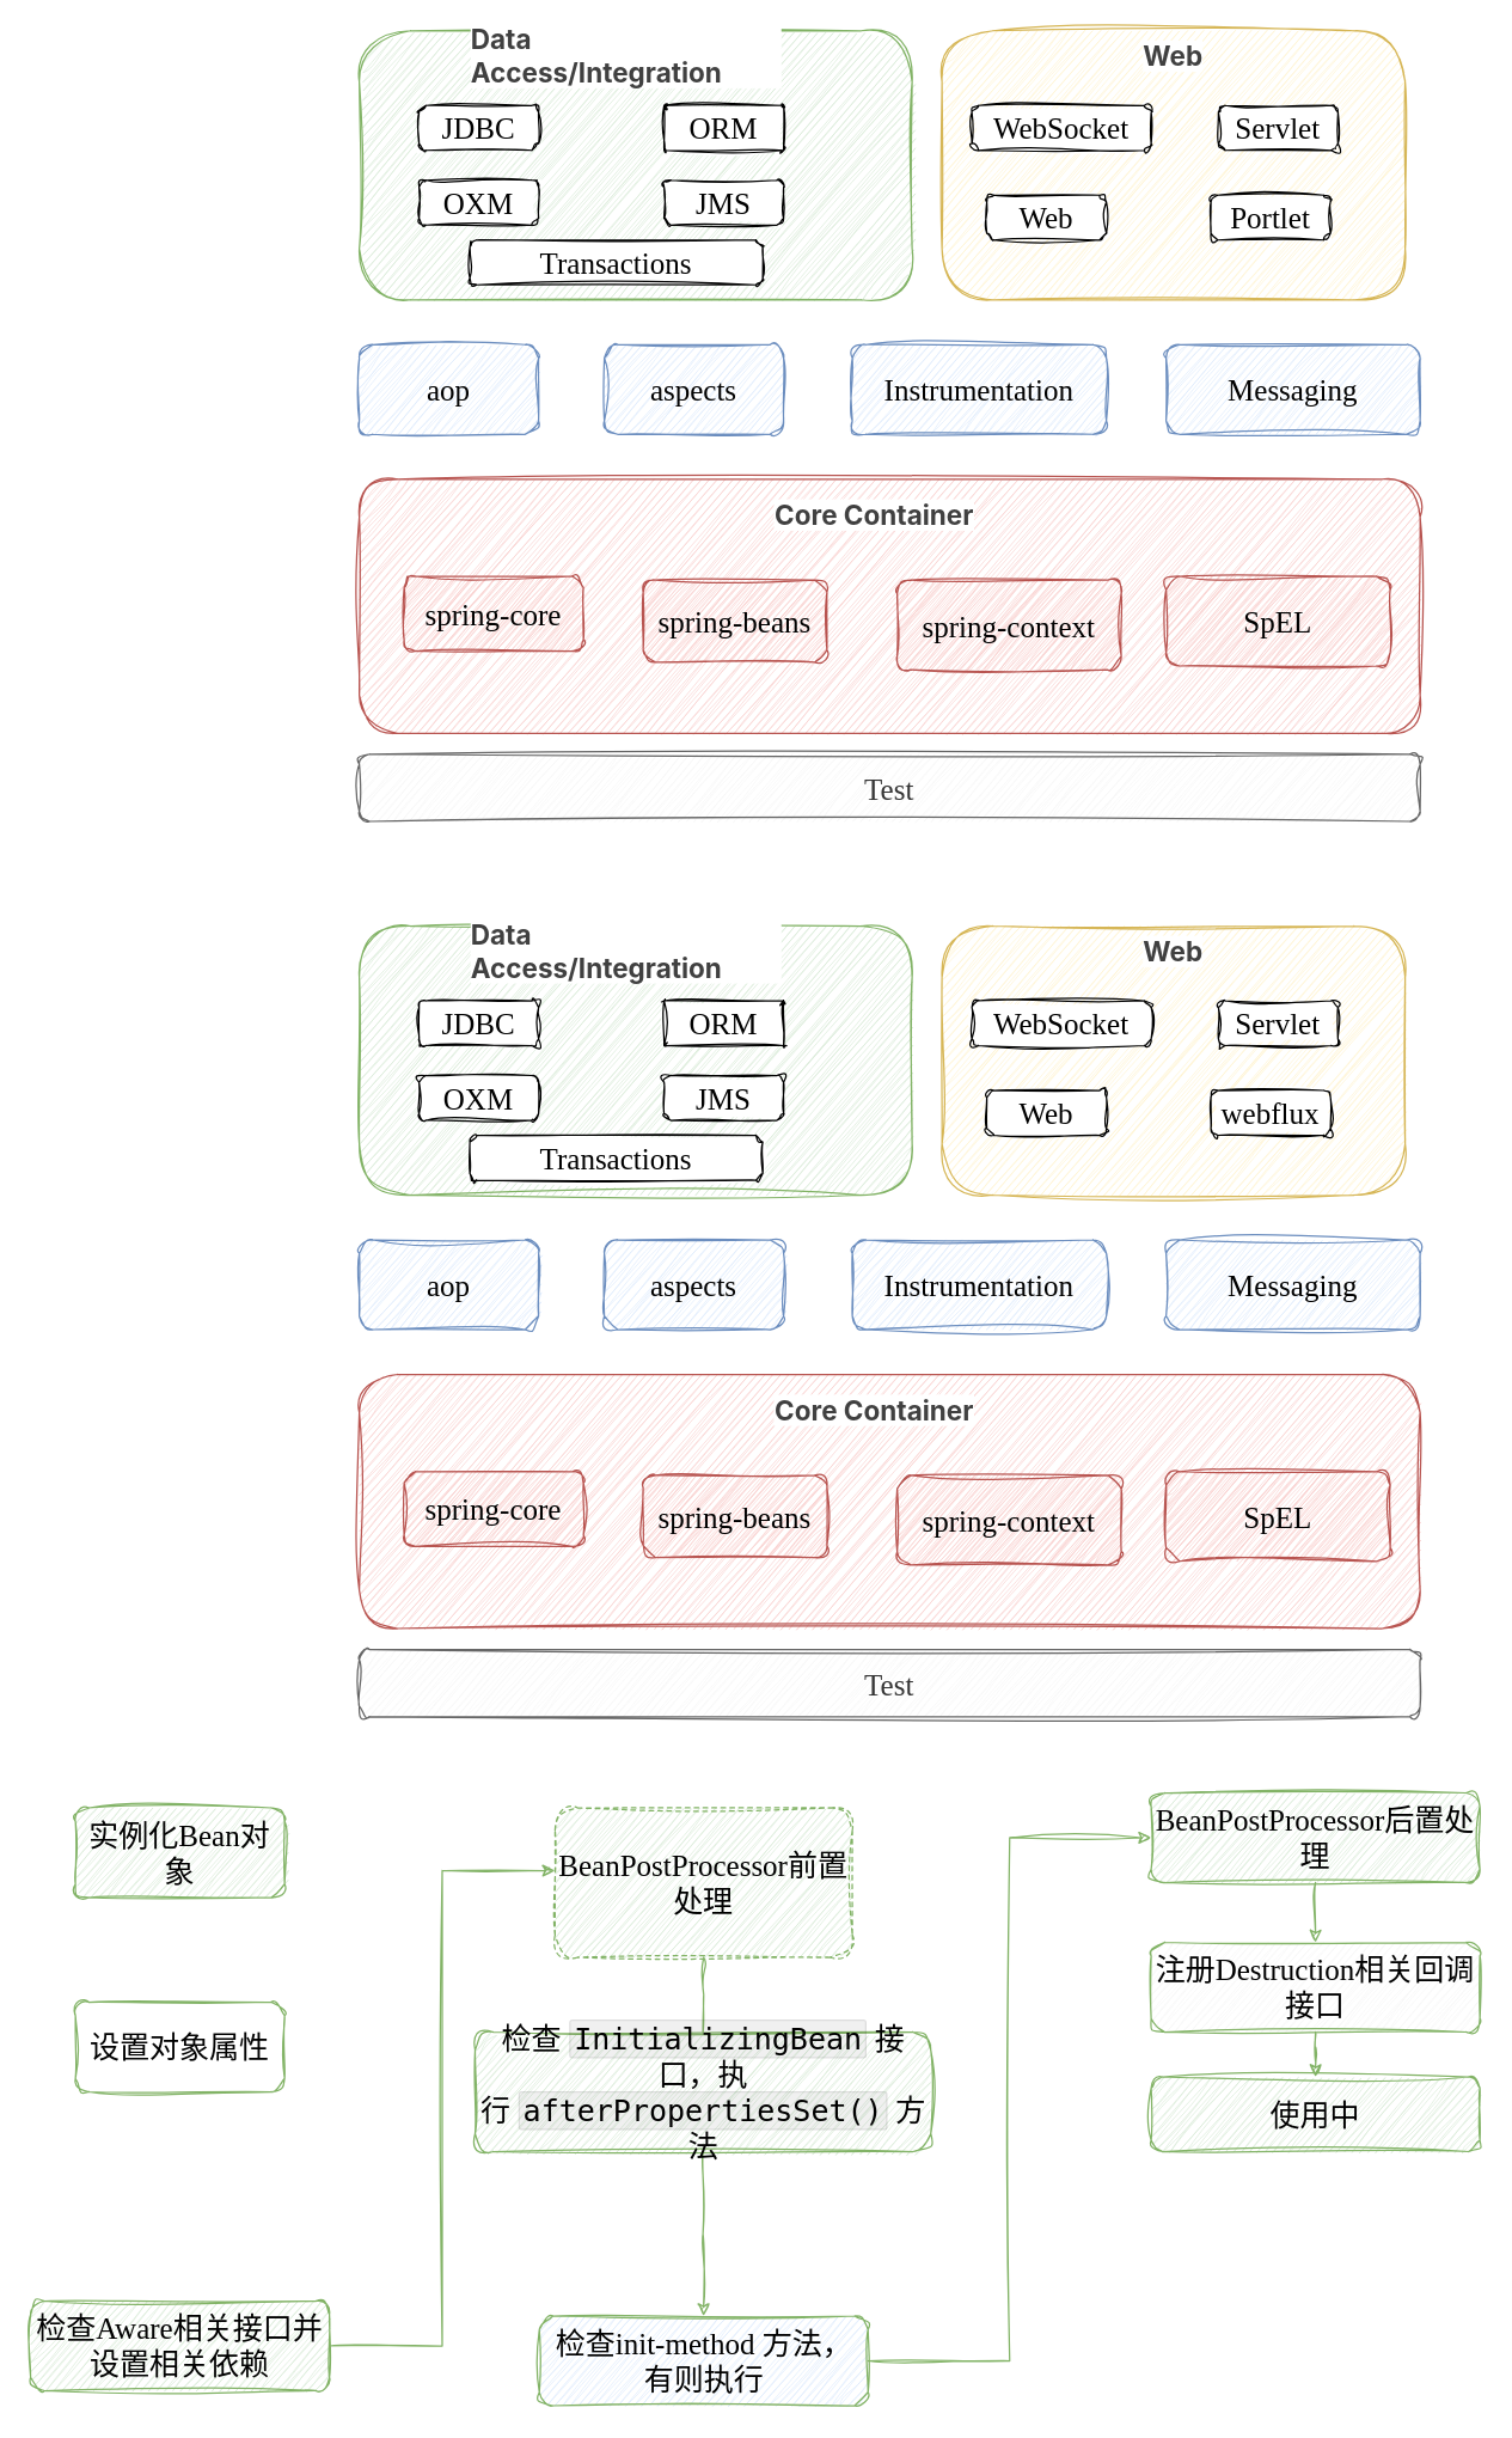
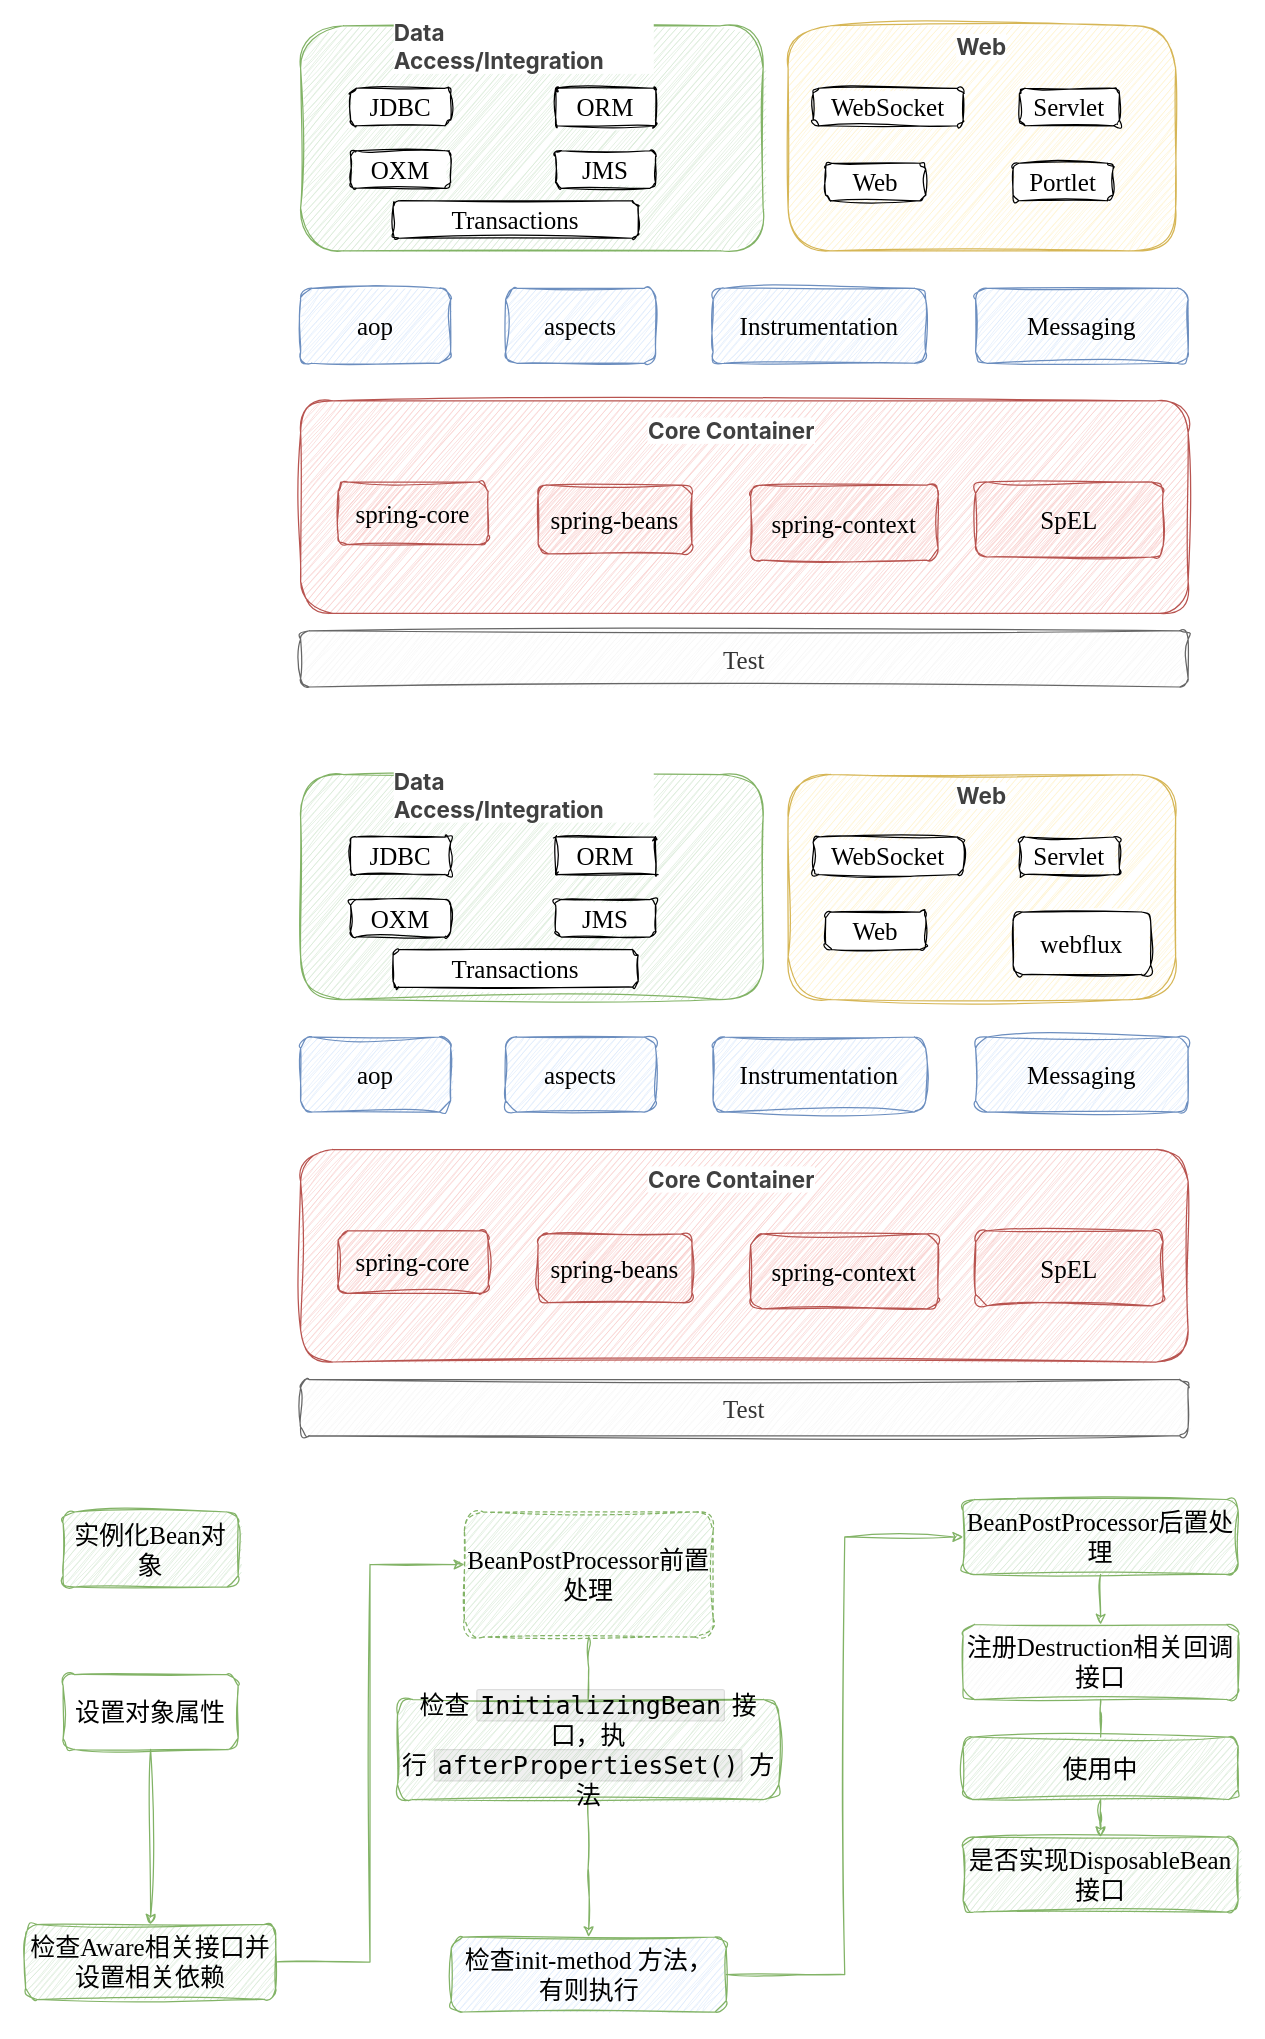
- <mxCell id="47" value="webflux" style="rounded=1;whiteSpace=wrap;html=1;sketch=1;hachureGap=4;jiggle=2;curveFitting=1;fontFamily=Architects Daughter;fontSource=https%3A%2F%2Ffonts.googleapis.com%2Fcss%3Ffamily%3DArchitects%2BDaughter;fontSize=20;" vertex="1" parent="1"><mxGeometry x="810" y="729" width="80" height="30" as="geometry" /></mxCell>
+ <mxCell id="47" value="webflux" style="rounded=1;whiteSpace=wrap;html=1;sketch=1;hachureGap=4;jiggle=2;curveFitting=1;fontFamily=Architects Daughter;fontSource=https%3A%2F%2Ffonts.googleapis.com%2Fcss%3Ffamily%3DArchitects%2BDaughter;fontSize=20;" vertex="1" parent="1"><mxGeometry x="810" y="729" width="110" height="50" as="geometry" /></mxCell>
- <mxCell id="63" style="edgeStyle=orthogonalEdgeStyle;rounded=0;sketch=1;hachureGap=4;jiggle=2;curveFitting=1;orthogonalLoop=1;jettySize=auto;html=1;entryX=0.5;entryY=0;entryDx=0;entryDy=0;fontFamily=Helvetica;fontSize=16;fillColor=#d5e8d4;strokeColor=#82b366;" edge="1" parent="1" source="64" target="66"><mxGeometry relative="1" as="geometry" /></mxCell>
+ <mxCell id="63" style="edgeStyle=orthogonalEdgeStyle;rounded=0;sketch=1;hachureGap=4;jiggle=2;curveFitting=1;orthogonalLoop=1;jettySize=auto;html=1;entryX=0.5;entryY=0;entryDx=0;entryDy=0;fontFamily=Helvetica;fontSize=16;fillColor=#d5e8d4;strokeColor=#82b366;endArrow=none;" edge="1" parent="1" source="64" target="66"><mxGeometry relative="1" as="geometry" /></mxCell>
+ <mxCell id="65" style="edgeStyle=orthogonalEdgeStyle;rounded=0;sketch=1;hachureGap=4;jiggle=2;curveFitting=1;orthogonalLoop=1;jettySize=auto;html=1;entryX=0.5;entryY=0;entryDx=0;entryDy=0;fontFamily=Helvetica;fontSize=16;fillColor=#d5e8d4;strokeColor=#82b366;" edge="1" parent="1" source="66" target="67"><mxGeometry relative="1" as="geometry" /></mxCell>
+ <mxCell id="51" style="edgeStyle=orthogonalEdgeStyle;rounded=0;sketch=1;hachureGap=4;jiggle=2;curveFitting=1;orthogonalLoop=1;jettySize=auto;html=1;fontFamily=Architects Daughter;fontSource=https%3A%2F%2Ffonts.googleapis.com%2Fcss%3Ffamily%3DArchitects%2BDaughter;fontSize=16;fillColor=#d5e8d4;strokeColor=#82b366;" edge="1" parent="1" source="52" target="54"><mxGeometry relative="1" as="geometry" /></mxCell>
+ <mxCell id="67" value="&lt;div class=&quot;lake-content&quot;&gt;&lt;div class=&quot;lake-content&quot;&gt;是否实现DisposableBean接口&lt;/div&gt;&lt;/div&gt;" style="whiteSpace=wrap;html=1;fontSize=20;rounded=1;sketch=1;hachureGap=4;jiggle=2;curveFitting=1;fontFamily=Architects Daughter;fontSource=https%3A%2F%2Ffonts.googleapis.com%2Fcss%3Ffamily%3DArchitects%2BDaughter;fillColor=#d5e8d4;strokeColor=#82b366;" vertex="1" parent="1"><mxGeometry x="770" y="1469" width="220" height="60" as="geometry" /></mxCell>
